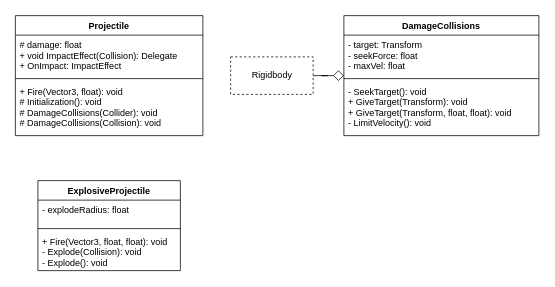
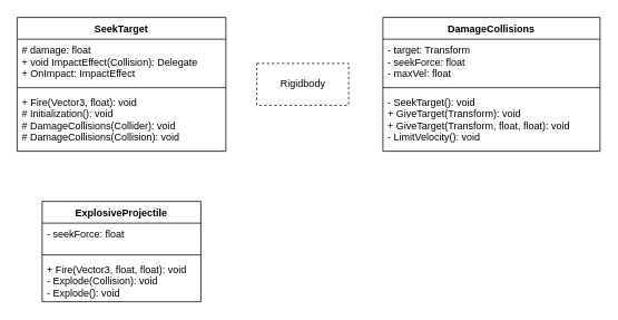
- <mxCell id="2" value="Projectile" parent="1" style="swimlane;fontStyle=1;align=center;verticalAlign=top;childLayout=stackLayout;horizontal=1;startSize=26;horizontalStack=0;resizeParent=1;resizeParentMax=0;resizeLast=0;collapsible=1;marginBottom=0;" vertex="1"><mxGeometry as="geometry" y="20" x="20" height="160" width="250" /></mxCell>
+ <mxCell id="2" value="SeekTarget" parent="1" style="swimlane;fontStyle=1;align=center;verticalAlign=top;childLayout=stackLayout;horizontal=1;startSize=26;horizontalStack=0;resizeParent=1;resizeParentMax=0;resizeLast=0;collapsible=1;marginBottom=0;" vertex="1"><mxGeometry as="geometry" y="20" x="20" height="160" width="250" /></mxCell>
- <mxCell id="10" parent="1" target="15" edge="1" style="edgeStyle=orthogonalEdgeStyle;rounded=0;orthogonalLoop=1;jettySize=auto;html=1;startSize=12;endArrow=none;endFill=0;endSize=12;startArrow=diamond;startFill=0;" source="11"><mxGeometry as="geometry" relative="1" /></mxCell>
- <mxCell id="7" value="- explodeRadius: float" parent="6" style="text;strokeColor=none;fillColor=none;align=left;verticalAlign=top;spacingLeft=4;spacingRight=4;overflow=hidden;rotatable=0;points=[[0,0.5],[1,0.5]];portConstraint=eastwest;" vertex="1"><mxGeometry as="geometry" y="26" height="34" width="190" /></mxCell>
+ <mxCell id="7" value="- seekForce: float" parent="6" style="text;strokeColor=none;fillColor=none;align=left;verticalAlign=top;spacingLeft=4;spacingRight=4;overflow=hidden;rotatable=0;points=[[0,0.5],[1,0.5]];portConstraint=eastwest;" vertex="1"><mxGeometry as="geometry" y="26" height="34" width="190" /></mxCell>
